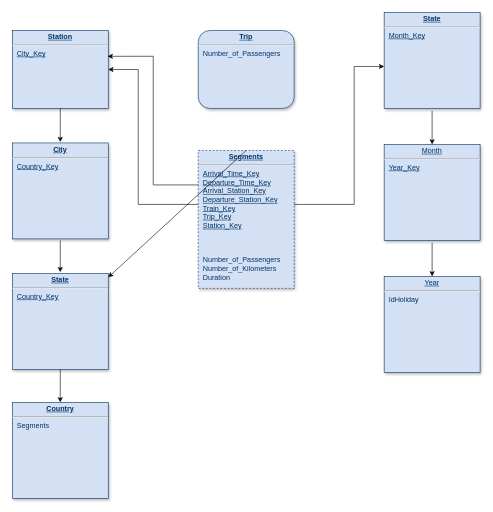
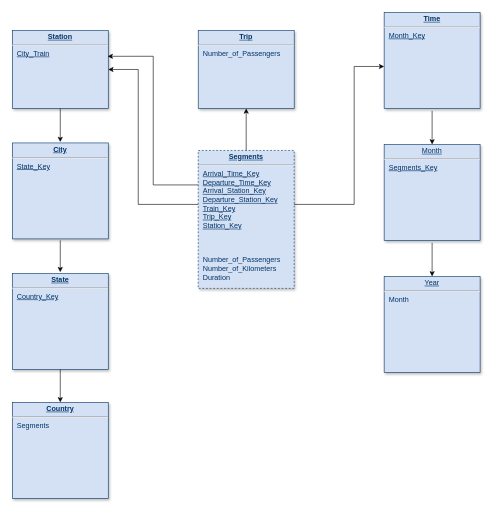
- <mxCell id="5" value="&lt;p style=&quot;margin: 0px ; margin-top: 4px ; text-align: center ; text-decoration: underline&quot;&gt;&lt;strong&gt;State&lt;/strong&gt;&lt;/p&gt;&lt;hr&gt;&lt;p style=&quot;margin: 0px ; margin-left: 8px&quot;&gt;&lt;u&gt;Month_Key&lt;/u&gt;&lt;/p&gt;" style="verticalAlign=top;align=left;overflow=fill;fontSize=12;fontFamily=Helvetica;html=1;strokeColor=#003366;shadow=1;fillColor=#D4E1F5;fontColor=#003366" vertex="1" parent="1"><mxGeometry x="640" y="20.14" width="160" height="160" as="geometry" /></mxCell>
+ <mxCell id="5" value="&lt;p style=&quot;margin: 0px ; margin-top: 4px ; text-align: center ; text-decoration: underline&quot;&gt;&lt;strong&gt;Time&lt;/strong&gt;&lt;/p&gt;&lt;hr&gt;&lt;p style=&quot;margin: 0px ; margin-left: 8px&quot;&gt;&lt;u&gt;Month_Key&lt;/u&gt;&lt;/p&gt;" style="verticalAlign=top;align=left;overflow=fill;fontSize=12;fontFamily=Helvetica;html=1;strokeColor=#003366;shadow=1;fillColor=#D4E1F5;fontColor=#003366" vertex="1" parent="1"><mxGeometry x="640" y="20.14" width="160" height="160" as="geometry" /></mxCell>
- <mxCell id="3" value="&lt;p style=&quot;margin: 0px ; margin-top: 4px ; text-align: center ; text-decoration: underline&quot;&gt;&lt;strong&gt;Station&lt;/strong&gt;&lt;/p&gt;&lt;hr&gt;&lt;p style=&quot;margin: 0px ; margin-left: 8px&quot;&gt;&lt;u&gt;City_Key&lt;/u&gt;&lt;/p&gt;&lt;p style=&quot;margin: 0px ; margin-left: 8px&quot;&gt;&lt;br&gt;&lt;/p&gt;" style="verticalAlign=top;align=left;overflow=fill;fontSize=12;fontFamily=Helvetica;html=1;strokeColor=#003366;shadow=1;fillColor=#D4E1F5;fontColor=#003366" parent="1" vertex="1"><mxGeometry x="20" y="50" width="160" height="130" as="geometry" /></mxCell>
+ <mxCell id="3" value="&lt;p style=&quot;margin: 0px ; margin-top: 4px ; text-align: center ; text-decoration: underline&quot;&gt;&lt;strong&gt;Station&lt;/strong&gt;&lt;/p&gt;&lt;hr&gt;&lt;p style=&quot;margin: 0px ; margin-left: 8px&quot;&gt;&lt;u&gt;City_Train&lt;/u&gt;&lt;/p&gt;&lt;p style=&quot;margin: 0px ; margin-left: 8px&quot;&gt;&lt;br&gt;&lt;/p&gt;" style="verticalAlign=top;align=left;overflow=fill;fontSize=12;fontFamily=Helvetica;html=1;strokeColor=#003366;shadow=1;fillColor=#D4E1F5;fontColor=#003366" parent="1" vertex="1"><mxGeometry x="20" y="50" width="160" height="130" as="geometry" /></mxCell>
- <mxCell id="4" value="&lt;p style=&quot;margin: 0px ; margin-top: 4px ; text-align: center ; text-decoration: underline&quot;&gt;&lt;strong&gt;Trip&lt;/strong&gt;&lt;/p&gt;&lt;hr&gt;&lt;p style=&quot;margin: 0px ; margin-left: 8px&quot;&gt;Number_of_Passengers&lt;br&gt;&lt;/p&gt;&lt;p style=&quot;margin: 0px ; margin-left: 8px&quot;&gt;&lt;br&gt;&lt;/p&gt;" style="verticalAlign=top;align=left;overflow=fill;fontSize=12;fontFamily=Helvetica;html=1;strokeColor=#003366;shadow=1;fillColor=#D4E1F5;fontColor=#003366;rounded=1;" vertex="1" parent="1"><mxGeometry x="330" y="50" width="160" height="130" as="geometry" /></mxCell>
+ <mxCell id="4" value="&lt;p style=&quot;margin: 0px ; margin-top: 4px ; text-align: center ; text-decoration: underline&quot;&gt;&lt;strong&gt;Trip&lt;/strong&gt;&lt;/p&gt;&lt;hr&gt;&lt;p style=&quot;margin: 0px ; margin-left: 8px&quot;&gt;Number_of_Passengers&lt;br&gt;&lt;/p&gt;&lt;p style=&quot;margin: 0px ; margin-left: 8px&quot;&gt;&lt;br&gt;&lt;/p&gt;" style="verticalAlign=top;align=left;overflow=fill;fontSize=12;fontFamily=Helvetica;html=1;strokeColor=#003366;shadow=1;fillColor=#D4E1F5;fontColor=#003366" vertex="1" parent="1"><mxGeometry x="330" y="50" width="160" height="130" as="geometry" /></mxCell>
- <mxCell id="2" value="&lt;p style=&quot;margin: 0px ; margin-top: 4px ; text-align: center ; text-decoration: underline&quot;&gt;&lt;strong&gt;City&lt;/strong&gt;&lt;/p&gt;&lt;hr&gt;&lt;p style=&quot;margin: 0px ; margin-left: 8px&quot;&gt;&lt;u&gt;Country_Key&lt;/u&gt;&lt;br&gt;&lt;/p&gt;" style="verticalAlign=top;align=left;overflow=fill;fontSize=12;fontFamily=Helvetica;html=1;strokeColor=#003366;shadow=1;fillColor=#D4E1F5;fontColor=#003366" parent="1" vertex="1"><mxGeometry x="20" y="237.5" width="160" height="160" as="geometry" /></mxCell>
+ <mxCell id="2" value="&lt;p style=&quot;margin: 0px ; margin-top: 4px ; text-align: center ; text-decoration: underline&quot;&gt;&lt;strong&gt;City&lt;/strong&gt;&lt;/p&gt;&lt;hr&gt;&lt;p style=&quot;margin: 0px ; margin-left: 8px&quot;&gt;&lt;u&gt;State_Key&lt;/u&gt;&lt;br&gt;&lt;/p&gt;" style="verticalAlign=top;align=left;overflow=fill;fontSize=12;fontFamily=Helvetica;html=1;strokeColor=#003366;shadow=1;fillColor=#D4E1F5;fontColor=#003366" parent="1" vertex="1"><mxGeometry x="20" y="237.5" width="160" height="160" as="geometry" /></mxCell>
- <mxCell id="10" value="&lt;p style=&quot;margin: 0px ; margin-top: 4px ; text-align: center ; text-decoration: underline&quot;&gt;Month&lt;/p&gt;&lt;hr&gt;&lt;p style=&quot;margin: 0px ; margin-left: 8px&quot;&gt;&lt;u&gt;Year_Key&lt;/u&gt;&lt;/p&gt;&lt;p style=&quot;margin: 0px ; margin-left: 8px&quot;&gt;&lt;br&gt;&lt;/p&gt;" style="verticalAlign=top;align=left;overflow=fill;fontSize=12;fontFamily=Helvetica;html=1;strokeColor=#003366;shadow=1;fillColor=#D4E1F5;fontColor=#003366" vertex="1" parent="1"><mxGeometry x="640" y="240.14" width="160" height="160" as="geometry" /></mxCell>
+ <mxCell id="10" value="&lt;p style=&quot;margin: 0px ; margin-top: 4px ; text-align: center ; text-decoration: underline&quot;&gt;Month&lt;/p&gt;&lt;hr&gt;&lt;p style=&quot;margin: 0px ; margin-left: 8px&quot;&gt;&lt;u&gt;Segments_Key&lt;/u&gt;&lt;/p&gt;&lt;p style=&quot;margin: 0px ; margin-left: 8px&quot;&gt;&lt;br&gt;&lt;/p&gt;" style="verticalAlign=top;align=left;overflow=fill;fontSize=12;fontFamily=Helvetica;html=1;strokeColor=#003366;shadow=1;fillColor=#D4E1F5;fontColor=#003366" vertex="1" parent="1"><mxGeometry x="640" y="240.14" width="160" height="160" as="geometry" /></mxCell>
- <mxCell id="15" value="" style="endArrow=classic;html=1;exitX=0.5;exitY=0;exitDx=0;exitDy=0;" edge="1" parent="1" source="6" target="8"><mxGeometry width="50" height="50" relative="1" as="geometry"><mxPoint x="409.5" y="187" as="sourcePoint" /><mxPoint x="409.5" y="243" as="targetPoint" /></mxGeometry></mxCell>
+ <mxCell id="15" value="" style="endArrow=classic;html=1;exitX=0.5;exitY=0;exitDx=0;exitDy=0;entryX=0.5;entryY=1;entryDx=0;entryDy=0;" edge="1" parent="1" source="6" target="4"><mxGeometry width="50" height="50" relative="1" as="geometry"><mxPoint x="409.5" y="187" as="sourcePoint" /><mxPoint x="409.5" y="243" as="targetPoint" /></mxGeometry></mxCell>
- <mxCell id="9" value="&lt;p style=&quot;margin: 0px ; margin-top: 4px ; text-align: center ; text-decoration: underline&quot;&gt;Year&lt;/p&gt;&lt;hr&gt;&lt;p style=&quot;margin: 0px ; margin-left: 8px&quot;&gt;IdHoliday&lt;/p&gt;&lt;p style=&quot;margin: 0px ; margin-left: 8px&quot;&gt;&lt;br&gt;&lt;/p&gt;" style="verticalAlign=top;align=left;overflow=fill;fontSize=12;fontFamily=Helvetica;html=1;strokeColor=#003366;shadow=1;fillColor=#D4E1F5;fontColor=#003366" vertex="1" parent="1"><mxGeometry x="640" y="460.14" width="160" height="160" as="geometry" /></mxCell>
+ <mxCell id="9" value="&lt;p style=&quot;margin: 0px ; margin-top: 4px ; text-align: center ; text-decoration: underline&quot;&gt;Year&lt;/p&gt;&lt;hr&gt;&lt;p style=&quot;margin: 0px ; margin-left: 8px&quot;&gt;Month&lt;/p&gt;&lt;p style=&quot;margin: 0px ; margin-left: 8px&quot;&gt;&lt;br&gt;&lt;/p&gt;" style="verticalAlign=top;align=left;overflow=fill;fontSize=12;fontFamily=Helvetica;html=1;strokeColor=#003366;shadow=1;fillColor=#D4E1F5;fontColor=#003366" vertex="1" parent="1"><mxGeometry x="640" y="460.14" width="160" height="160" as="geometry" /></mxCell>
